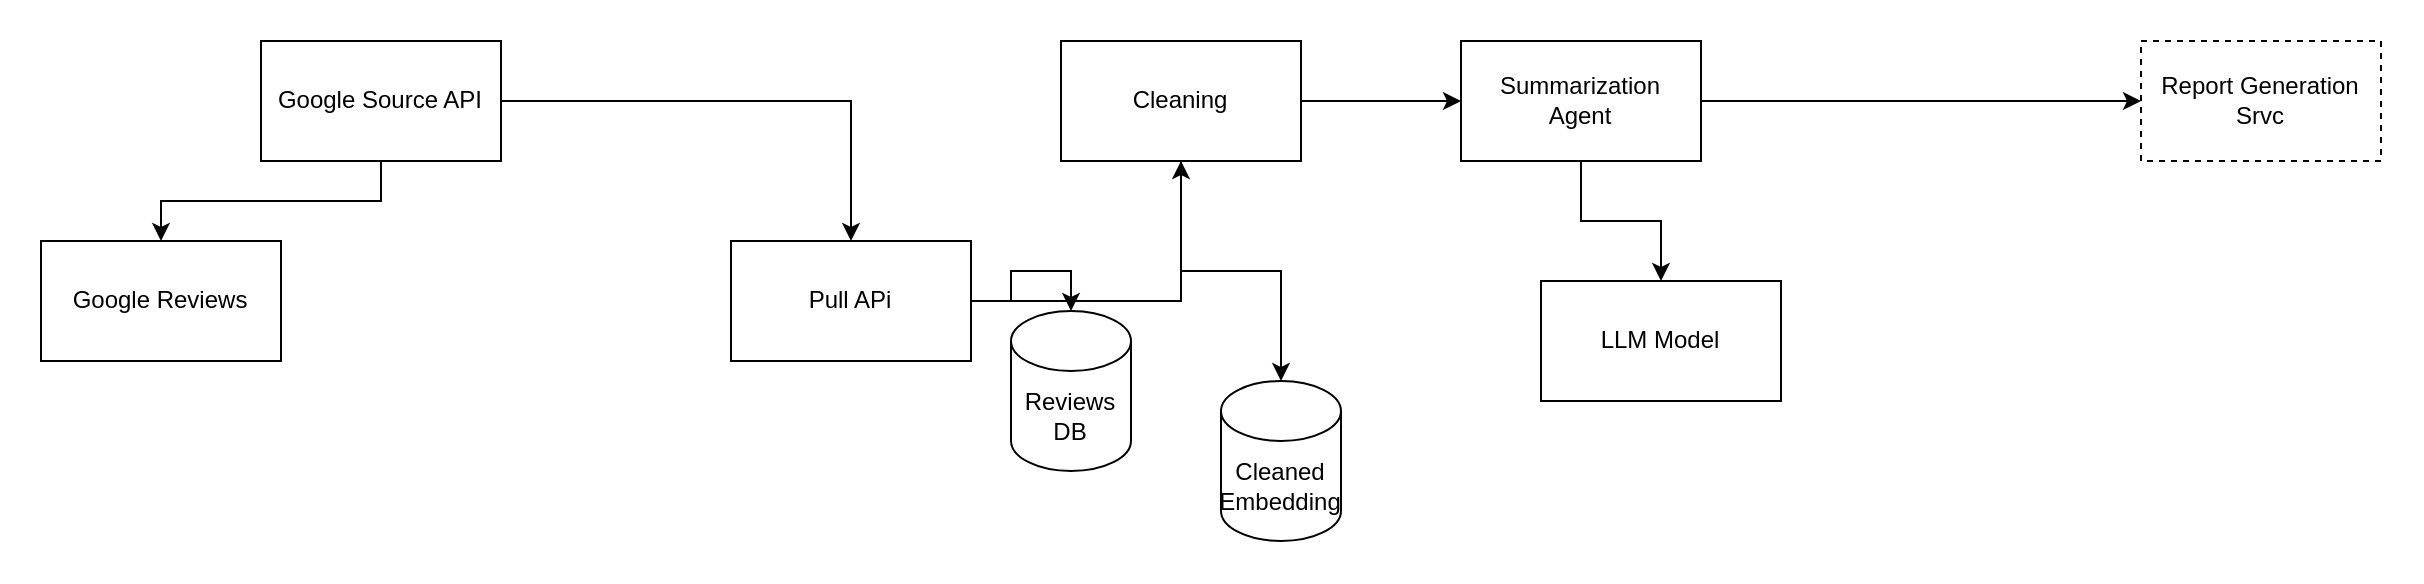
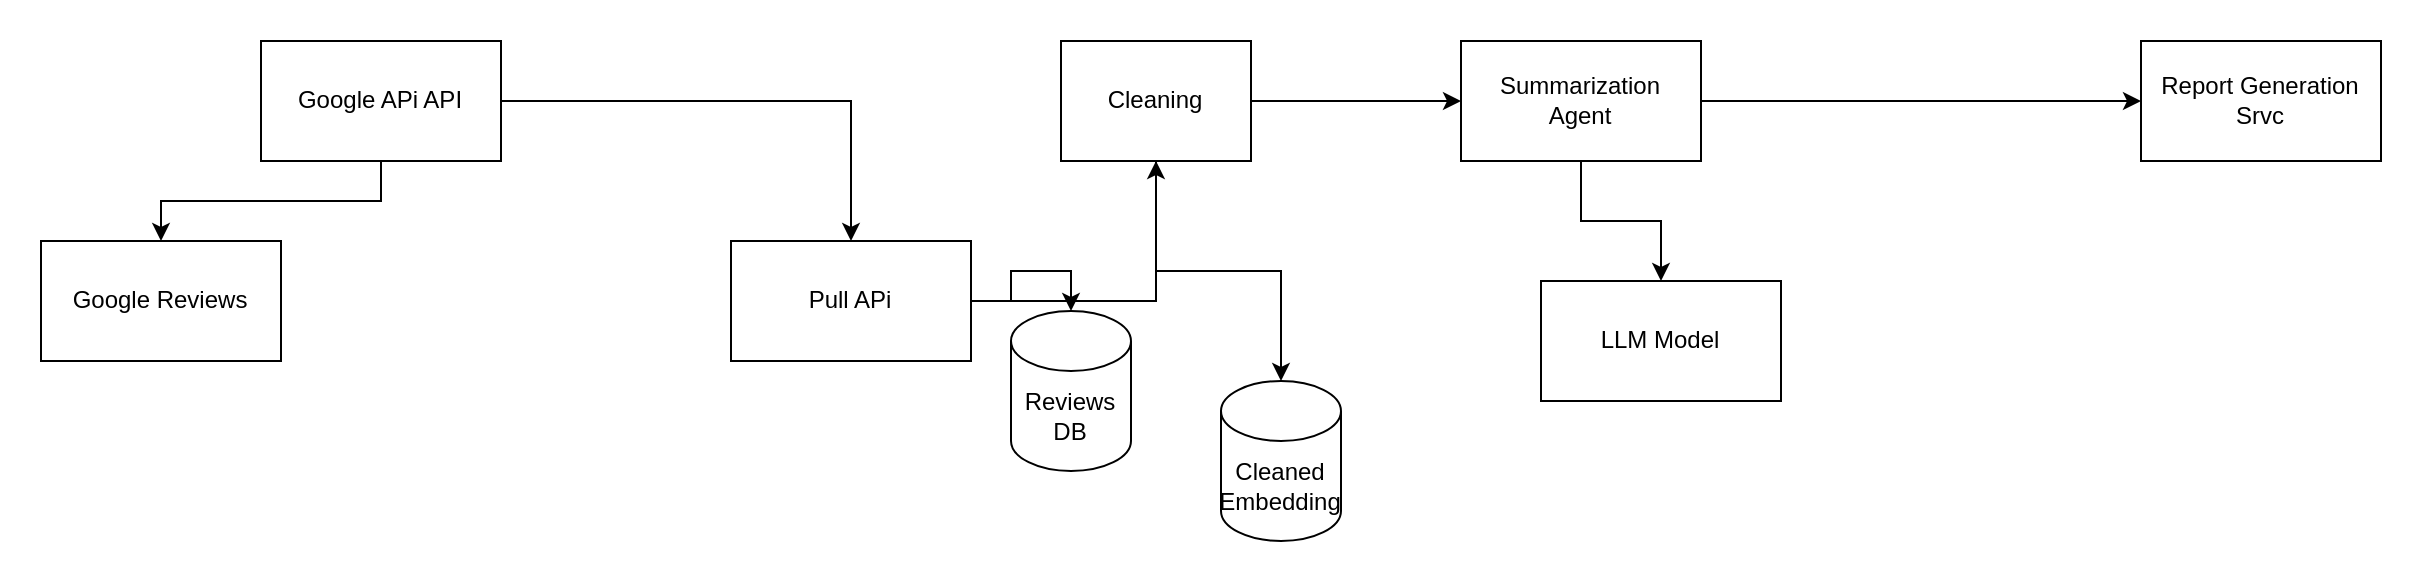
- <mxCell id="5" value="Google Source API" style="rounded=0;whiteSpace=wrap;html=1;" vertex="1" parent="1"><mxGeometry x="130" y="20" width="120" height="60" as="geometry" /></mxCell>
+ <mxCell id="5" value="Google APi API" style="rounded=0;whiteSpace=wrap;html=1;" vertex="1" parent="1"><mxGeometry x="130" y="20" width="120" height="60" as="geometry" /></mxCell>
- <mxCell id="12" value="Cleaning" style="rounded=0;whiteSpace=wrap;html=1;" vertex="1" parent="1"><mxGeometry x="530" y="20" width="120" height="60" as="geometry" /></mxCell>
+ <mxCell id="12" value="Cleaning" style="rounded=0;whiteSpace=wrap;html=1;" vertex="1" parent="1"><mxGeometry x="530" y="20" width="95" height="60" as="geometry" /></mxCell>
- <mxCell id="16" value="Report Generation&lt;div&gt;&lt;/div&gt;&lt;div&gt;Srvc&lt;/div&gt;" style="rounded=0;whiteSpace=wrap;html=1;dashed=1;" vertex="1" parent="1"><mxGeometry x="1070" y="20" width="120" height="60" as="geometry" /></mxCell>
+ <mxCell id="16" value="Report Generation&lt;div&gt;&lt;/div&gt;&lt;div&gt;Srvc&lt;/div&gt;" style="rounded=0;whiteSpace=wrap;html=1;" vertex="1" parent="1"><mxGeometry x="1070" y="20" width="120" height="60" as="geometry" /></mxCell>
